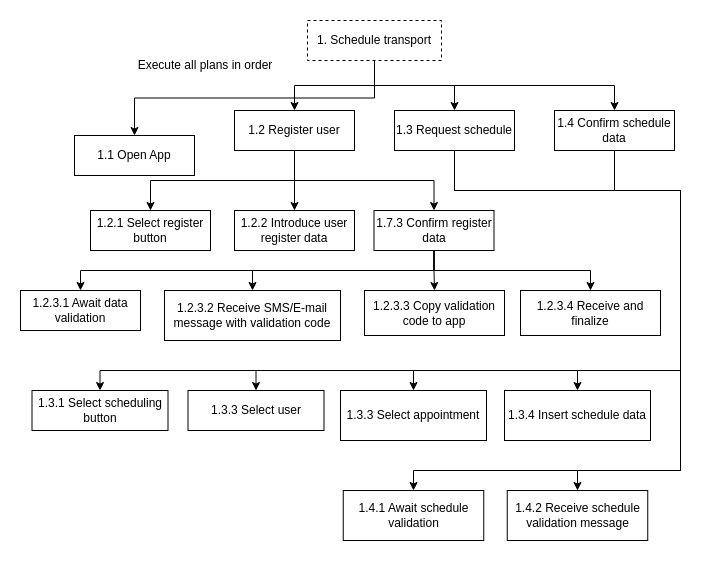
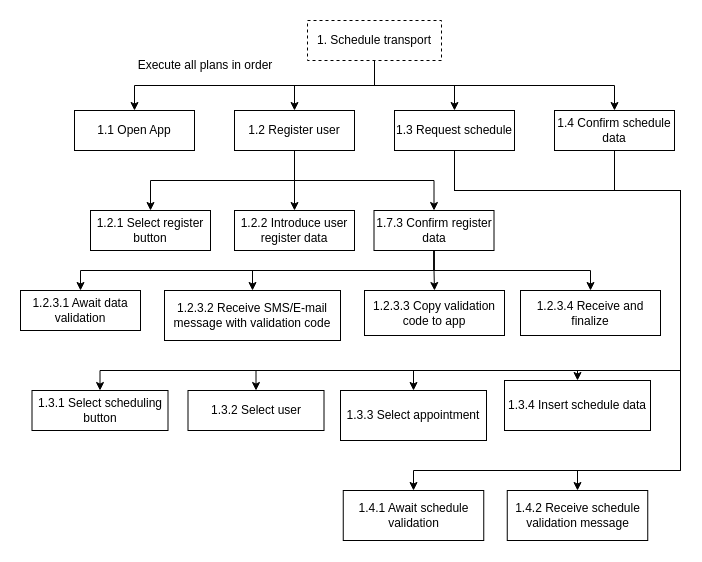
- <mxCell id="7" value="1.1 Open App" style="rounded=0;whiteSpace=wrap;html=1;" vertex="1" parent="1"><mxGeometry x="74" y="135" width="120" height="40" as="geometry" /></mxCell>
+ <mxCell id="7" value="1.1 Open App" style="rounded=0;whiteSpace=wrap;html=1;" vertex="1" parent="1"><mxGeometry x="74" y="110" width="120" height="40" as="geometry" /></mxCell>
- <mxCell id="28" value="1.3.3 Select user" style="rounded=0;whiteSpace=wrap;html=1;" vertex="1" parent="1"><mxGeometry x="187.5" y="390" width="136" height="40" as="geometry" /></mxCell>
+ <mxCell id="28" value="1.3.2 Select user" style="rounded=0;whiteSpace=wrap;html=1;" vertex="1" parent="1"><mxGeometry x="187.5" y="390" width="136" height="40" as="geometry" /></mxCell>
- <mxCell id="32" value="1.3.4 Insert schedule data" style="rounded=0;whiteSpace=wrap;html=1;" vertex="1" parent="1"><mxGeometry x="504" y="390" width="146" height="50" as="geometry" /></mxCell>
+ <mxCell id="32" value="1.3.4 Insert schedule data" style="rounded=0;whiteSpace=wrap;html=1;" vertex="1" parent="1"><mxGeometry x="504" y="380" width="146" height="50" as="geometry" /></mxCell>
